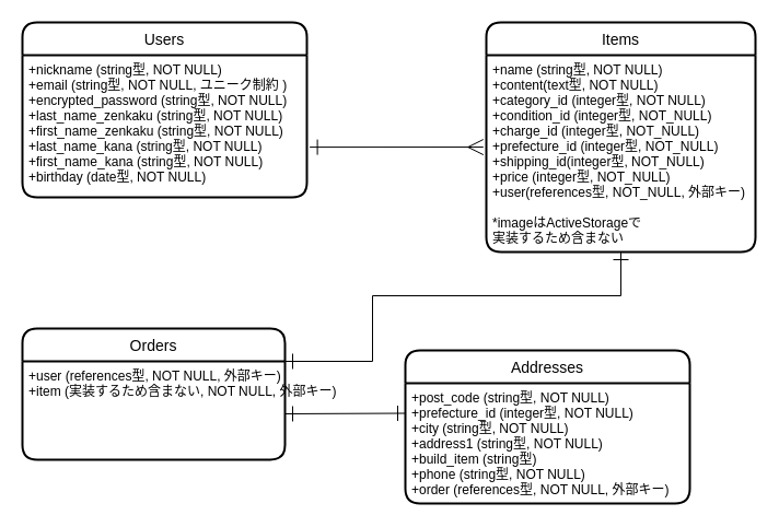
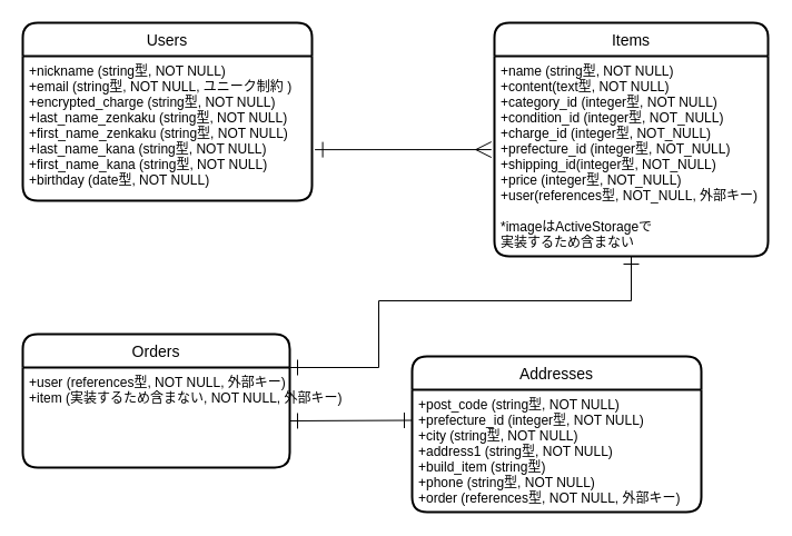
- <mxCell id="3" value="+nickname (string型, NOT NULL)&#10;+email (string型, NOT NULL, ユニーク制約 )&#10;+encrypted_password (string型, NOT NULL)&#10;+last_name_zenkaku (string型, NOT NULL)&#10;+first_name_zenkaku (string型, NOT NULL)&#10;+last_name_kana (string型, NOT NULL)&#10;+first_name_kana (string型, NOT NULL)&#10;+birthday (date型, NOT NULL)" style="align=left;strokeColor=none;fillColor=none;spacingLeft=4;fontSize=12;verticalAlign=top;resizable=0;rotatable=0;part=1;" vertex="1" parent="2"><mxGeometry y="30" width="260" height="130" as="geometry" /></mxCell>
+ <mxCell id="3" value="+nickname (string型, NOT NULL)&#10;+email (string型, NOT NULL, ユニーク制約 )&#10;+encrypted_charge (string型, NOT NULL)&#10;+last_name_zenkaku (string型, NOT NULL)&#10;+first_name_zenkaku (string型, NOT NULL)&#10;+last_name_kana (string型, NOT NULL)&#10;+first_name_kana (string型, NOT NULL)&#10;+birthday (date型, NOT NULL)" style="align=left;strokeColor=none;fillColor=none;spacingLeft=4;fontSize=12;verticalAlign=top;resizable=0;rotatable=0;part=1;" vertex="1" parent="2"><mxGeometry y="30" width="260" height="130" as="geometry" /></mxCell>
